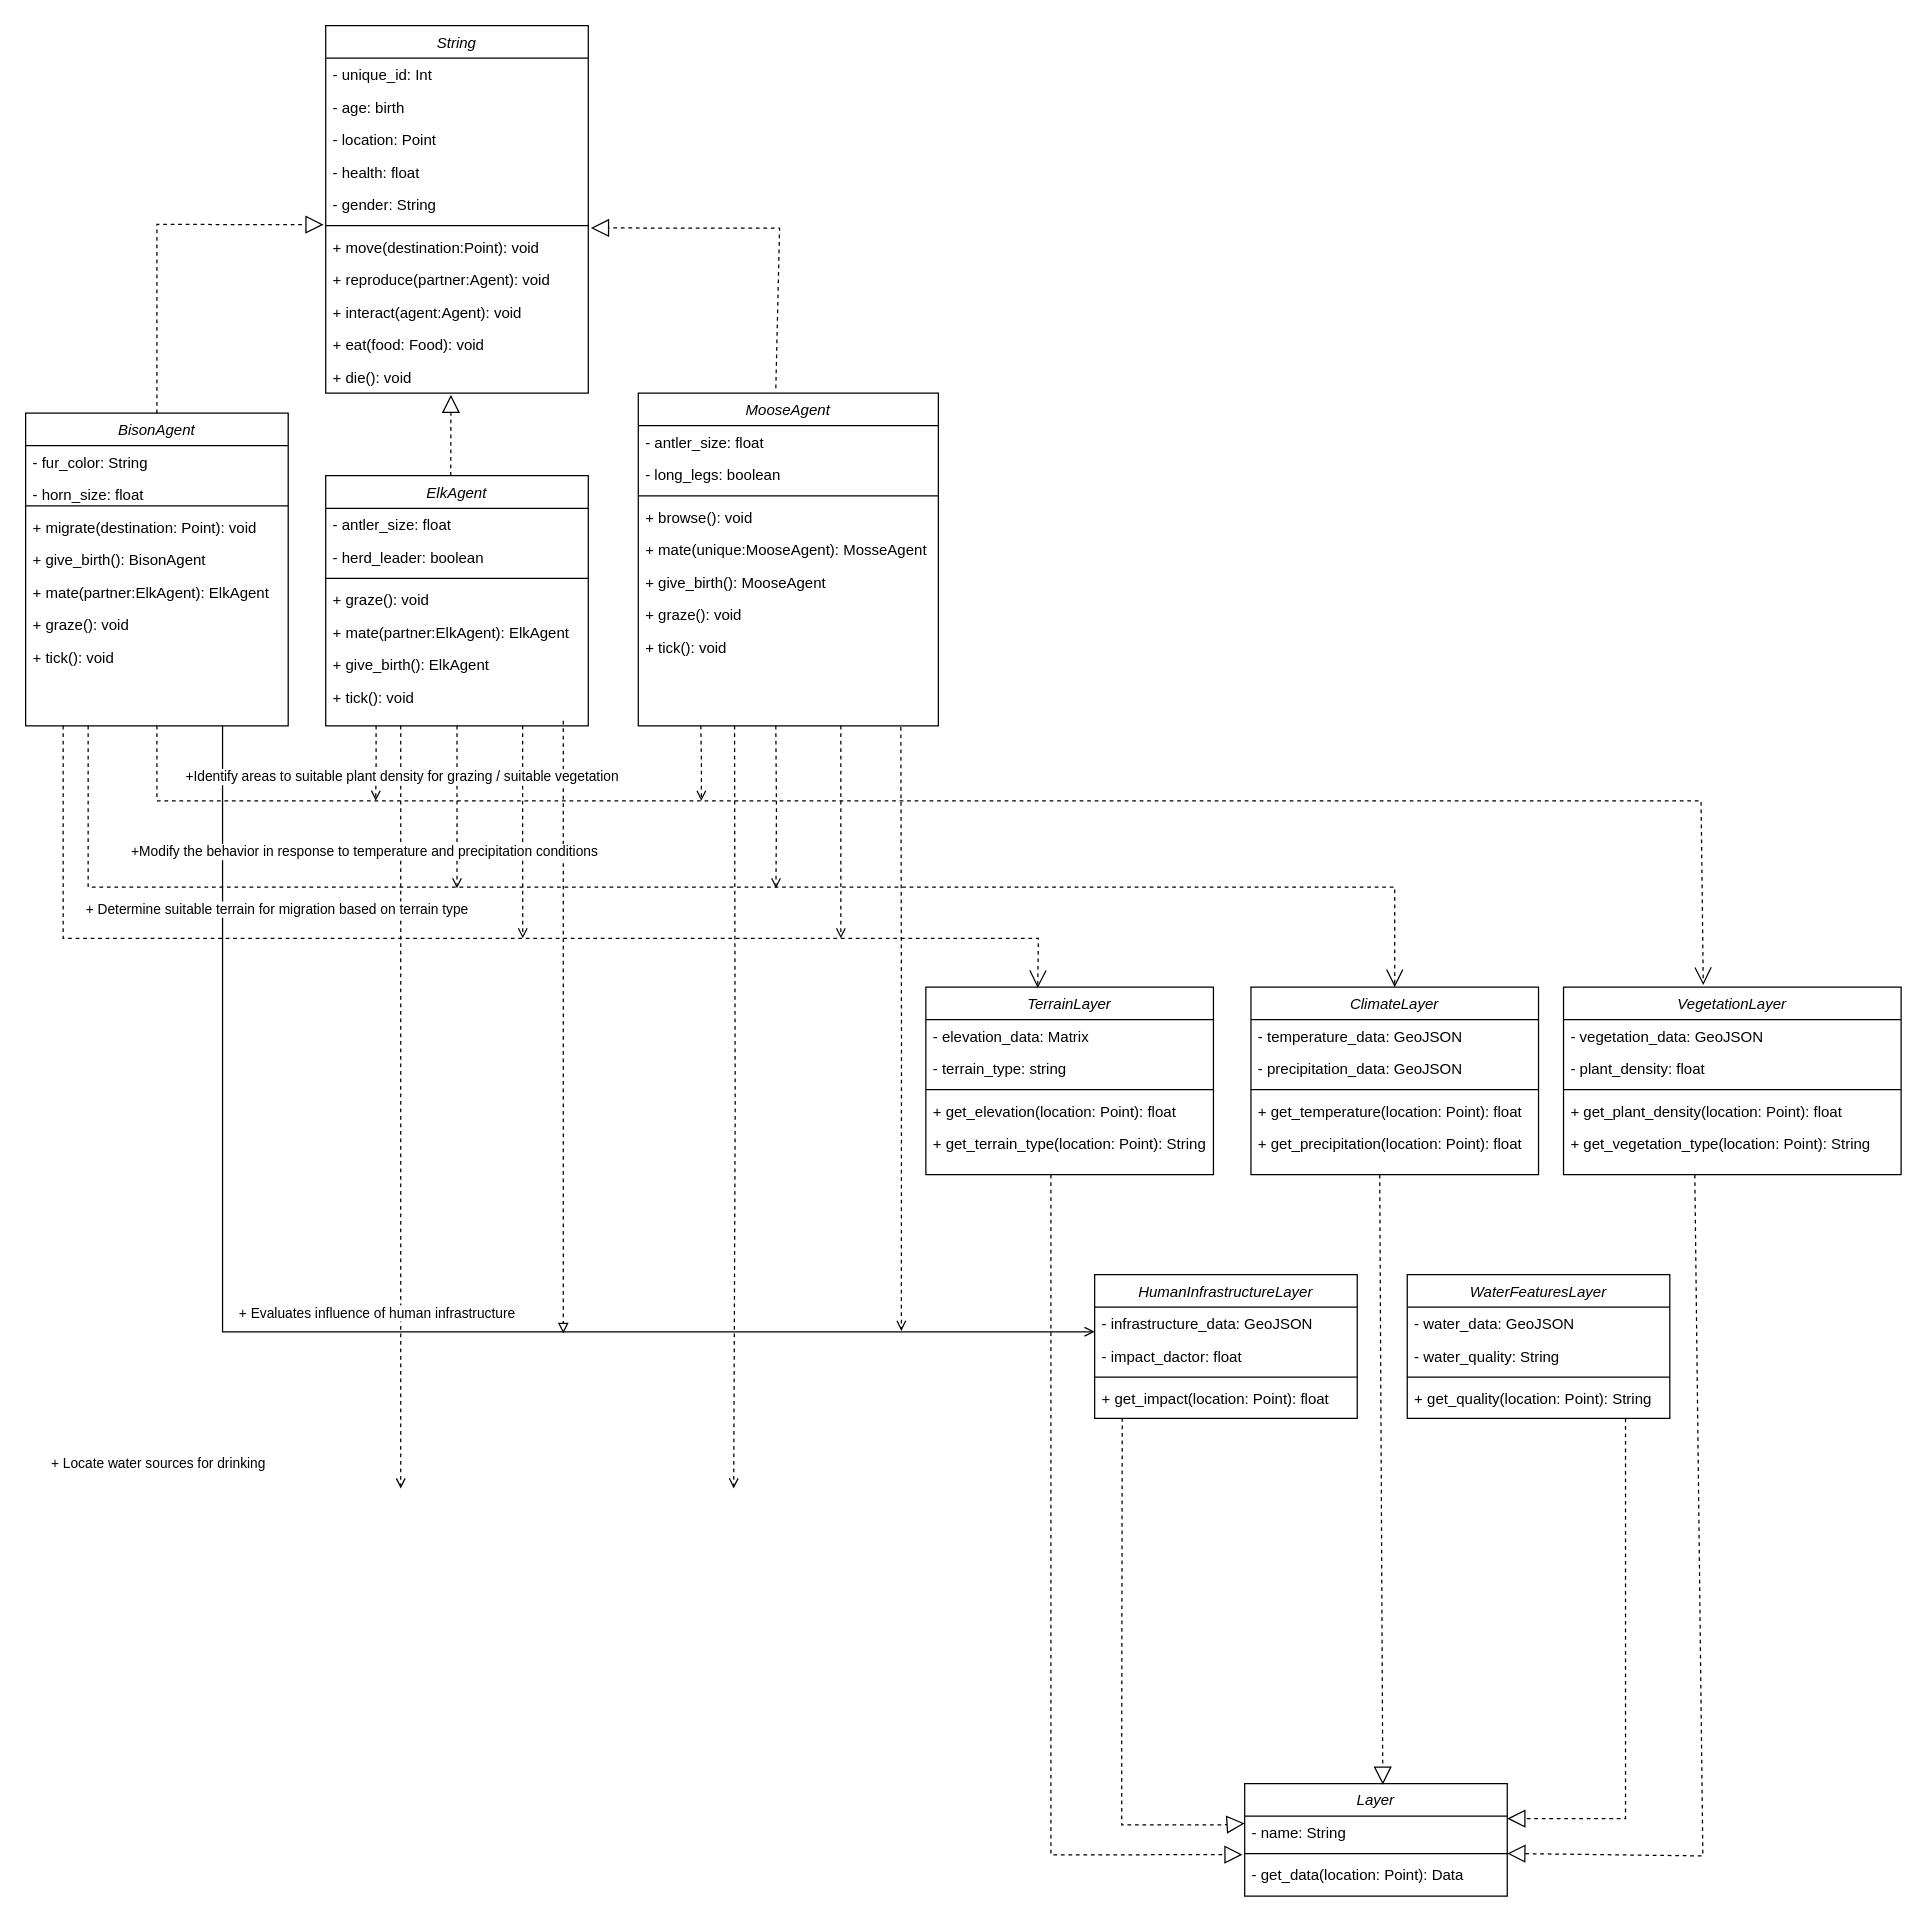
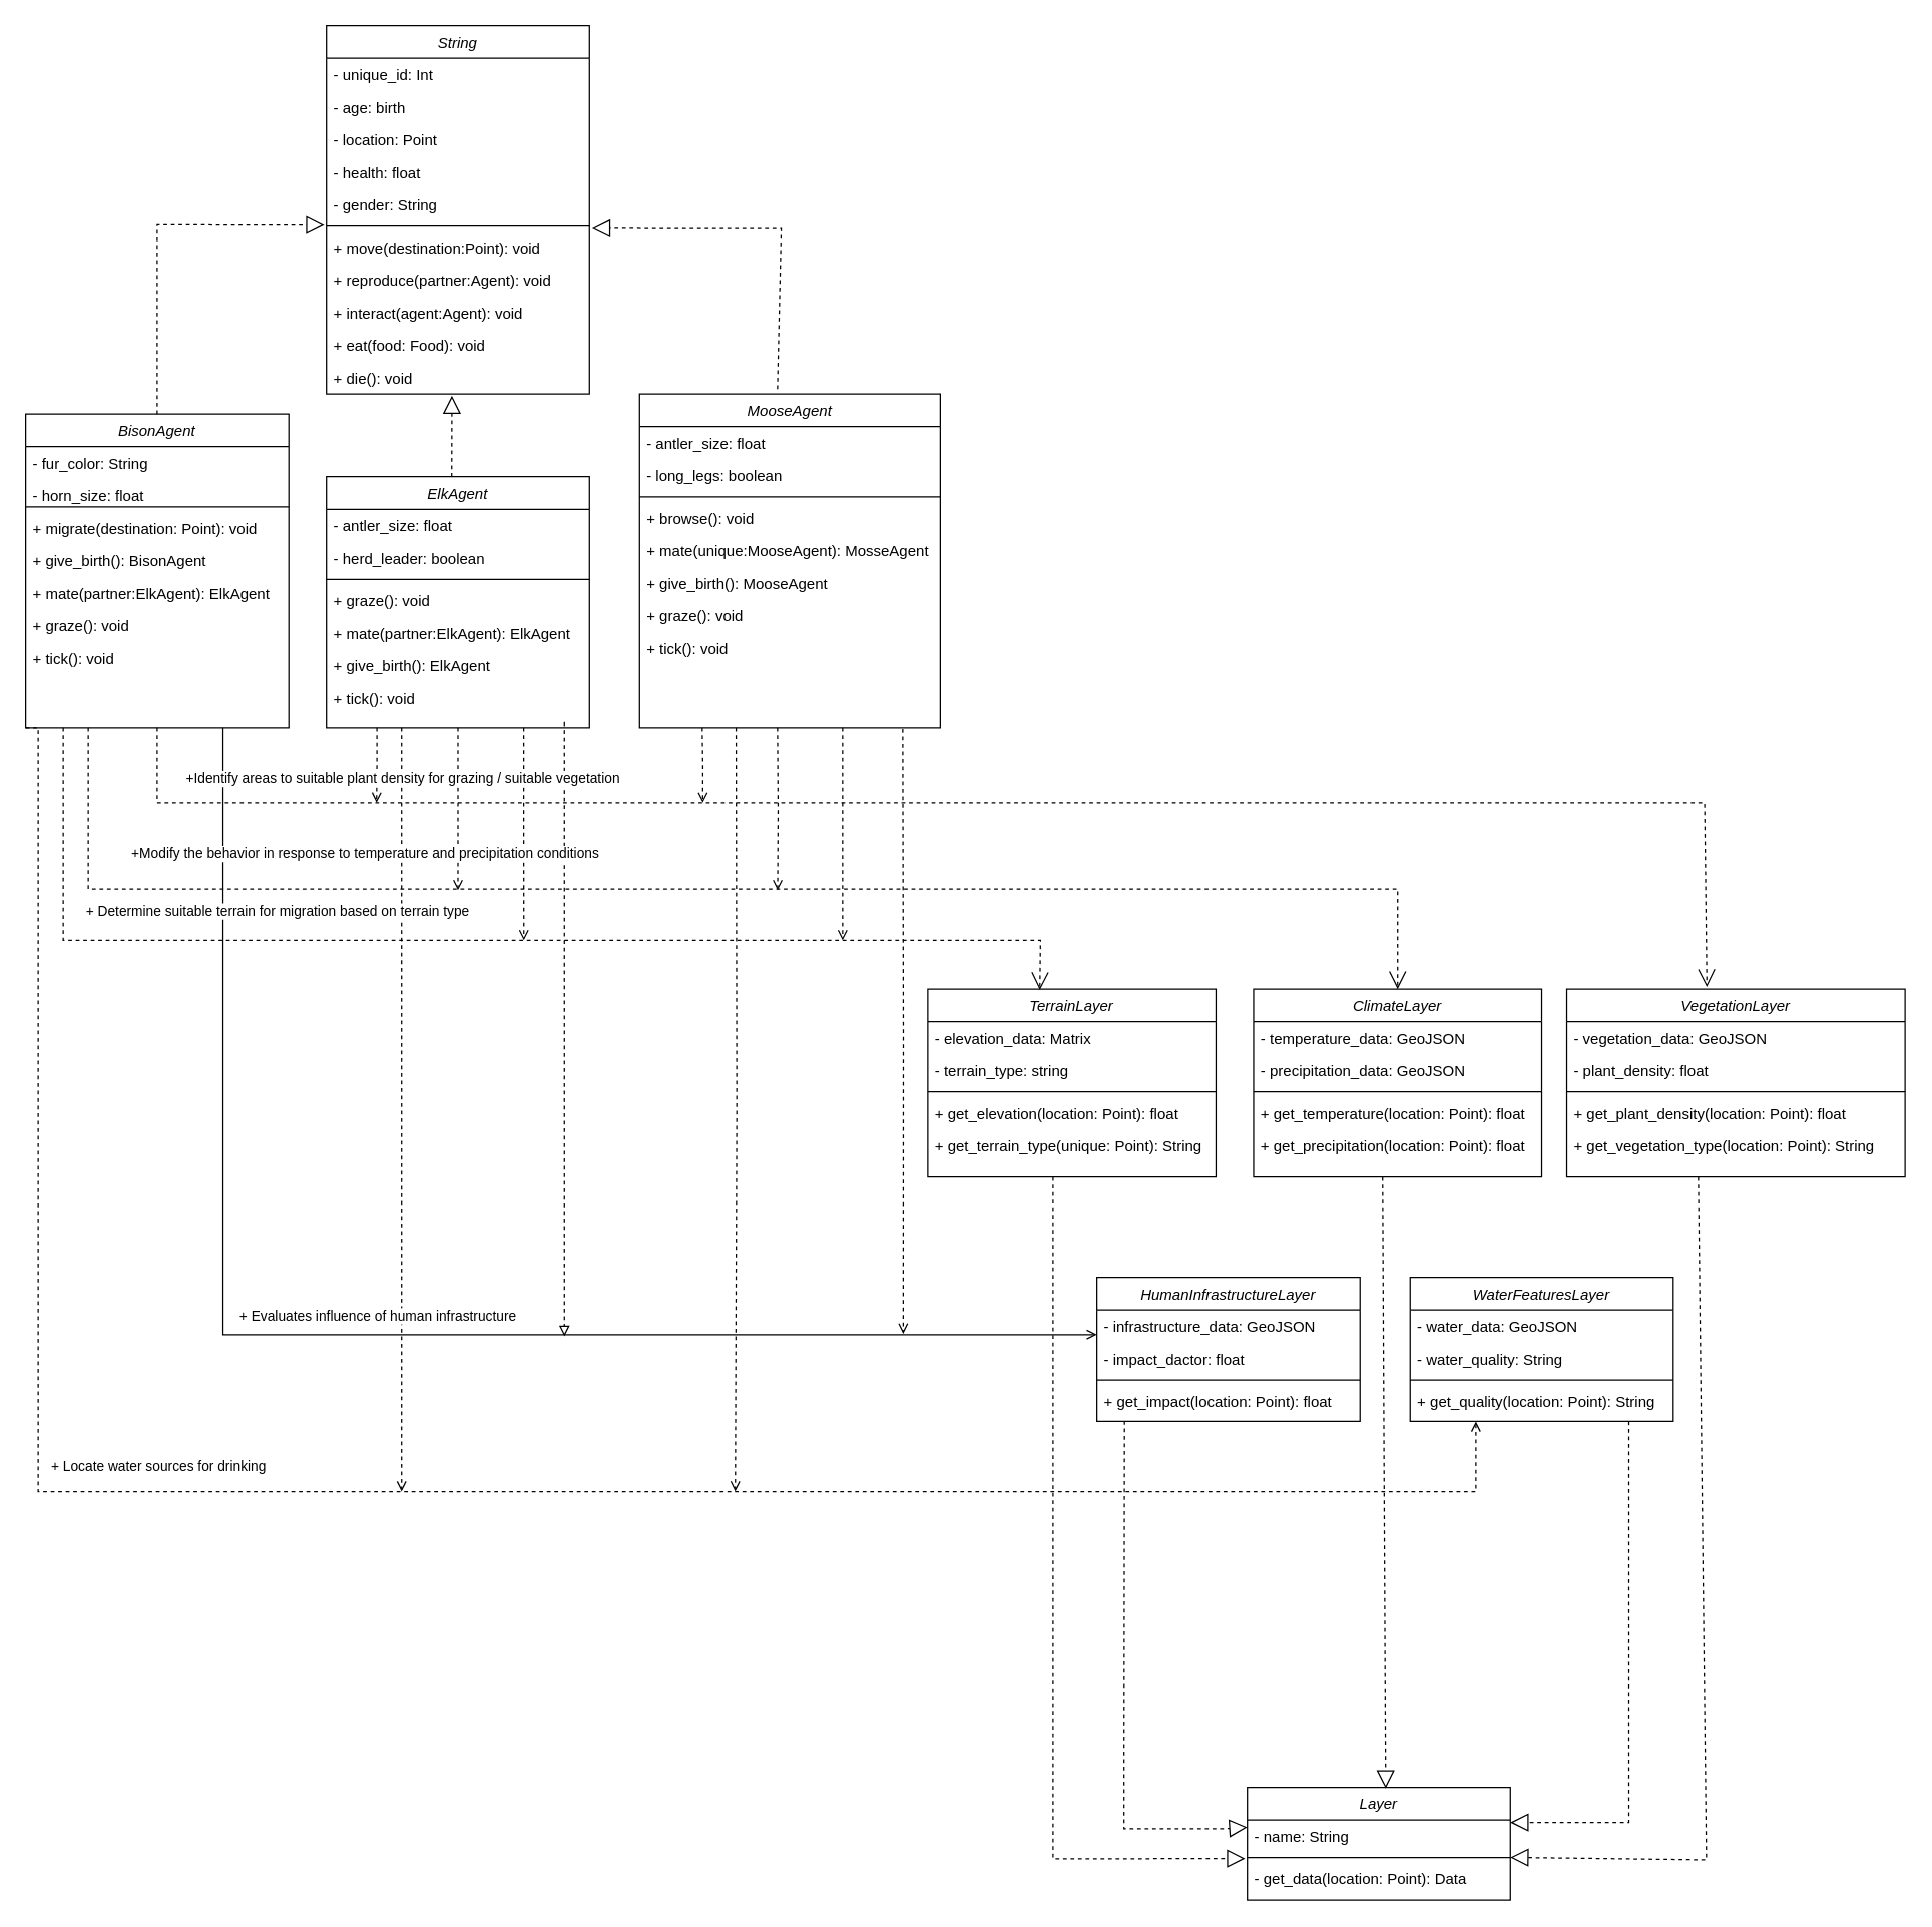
- <mxCell id="60" value="+ get_terrain_type(location: Point): String" style="text;align=left;verticalAlign=top;spacingLeft=4;spacingRight=4;overflow=hidden;rotatable=0;points=[[0,0.5],[1,0.5]];portConstraint=eastwest;rounded=0;shadow=0;html=0;" vertex="1" parent="55"><mxGeometry y="112" width="230" height="26" as="geometry" /></mxCell>
+ <mxCell id="60" value="+ get_terrain_type(unique: Point): String" style="text;align=left;verticalAlign=top;spacingLeft=4;spacingRight=4;overflow=hidden;rotatable=0;points=[[0,0.5],[1,0.5]];portConstraint=eastwest;rounded=0;shadow=0;html=0;" vertex="1" parent="55"><mxGeometry y="112" width="230" height="26" as="geometry" /></mxCell>
+ <mxCell id="3" style="edgeStyle=orthogonalEdgeStyle;rounded=0;orthogonalLoop=1;jettySize=auto;html=1;exitX=0;exitY=1;exitDx=0;exitDy=0;entryX=0.25;entryY=1;entryDx=0;entryDy=0;dashed=1;endArrow=open;endFill=0;" edge="1" parent="1" source="4" target="82"><mxGeometry relative="1" as="geometry"><Array as="points"><mxPoint x="30" y="580" /><mxPoint x="30" y="1190" /><mxPoint x="1178" y="1190" /></Array></mxGeometry></mxCell>
